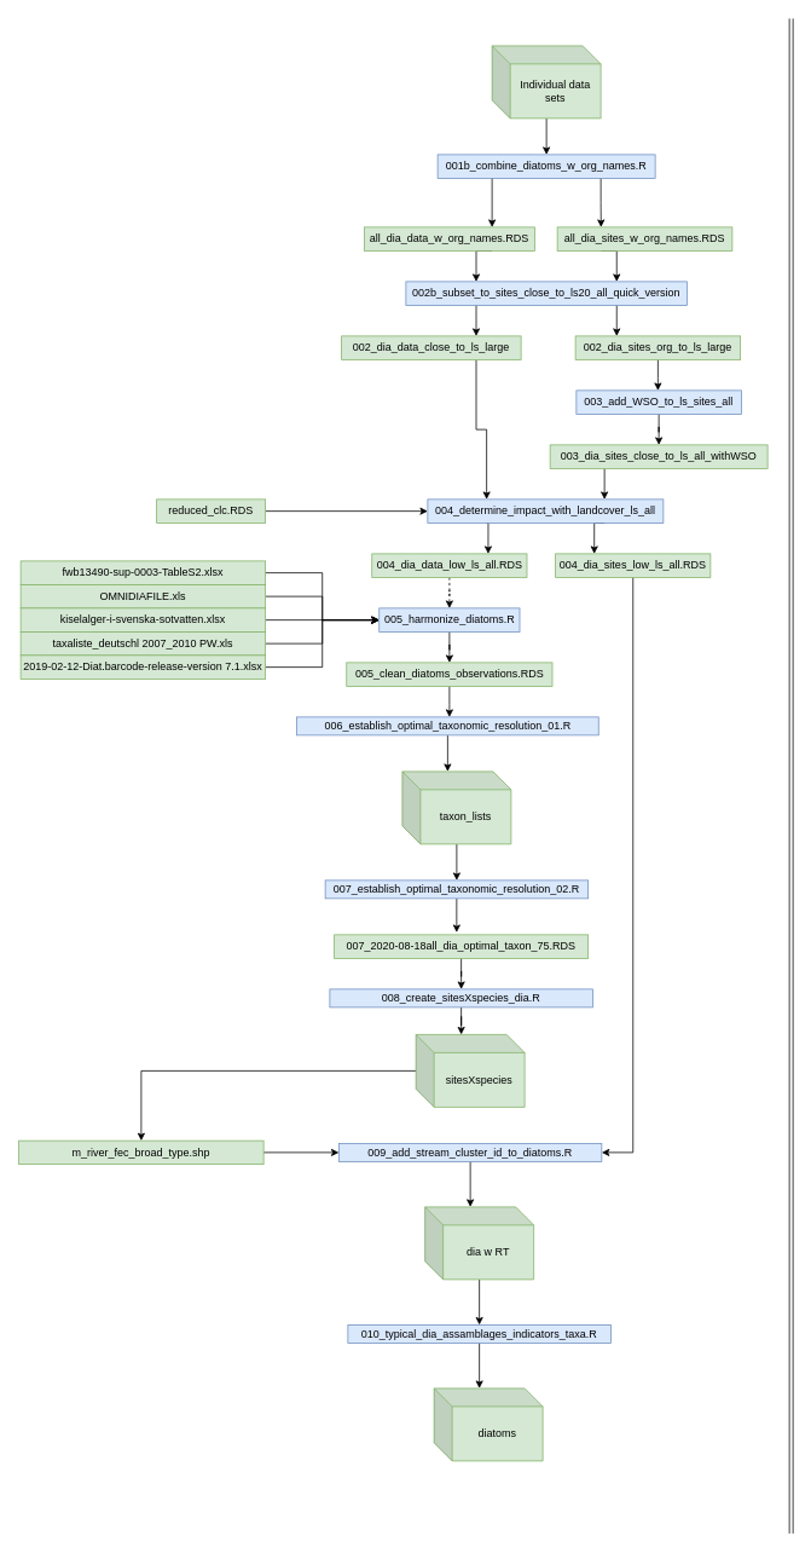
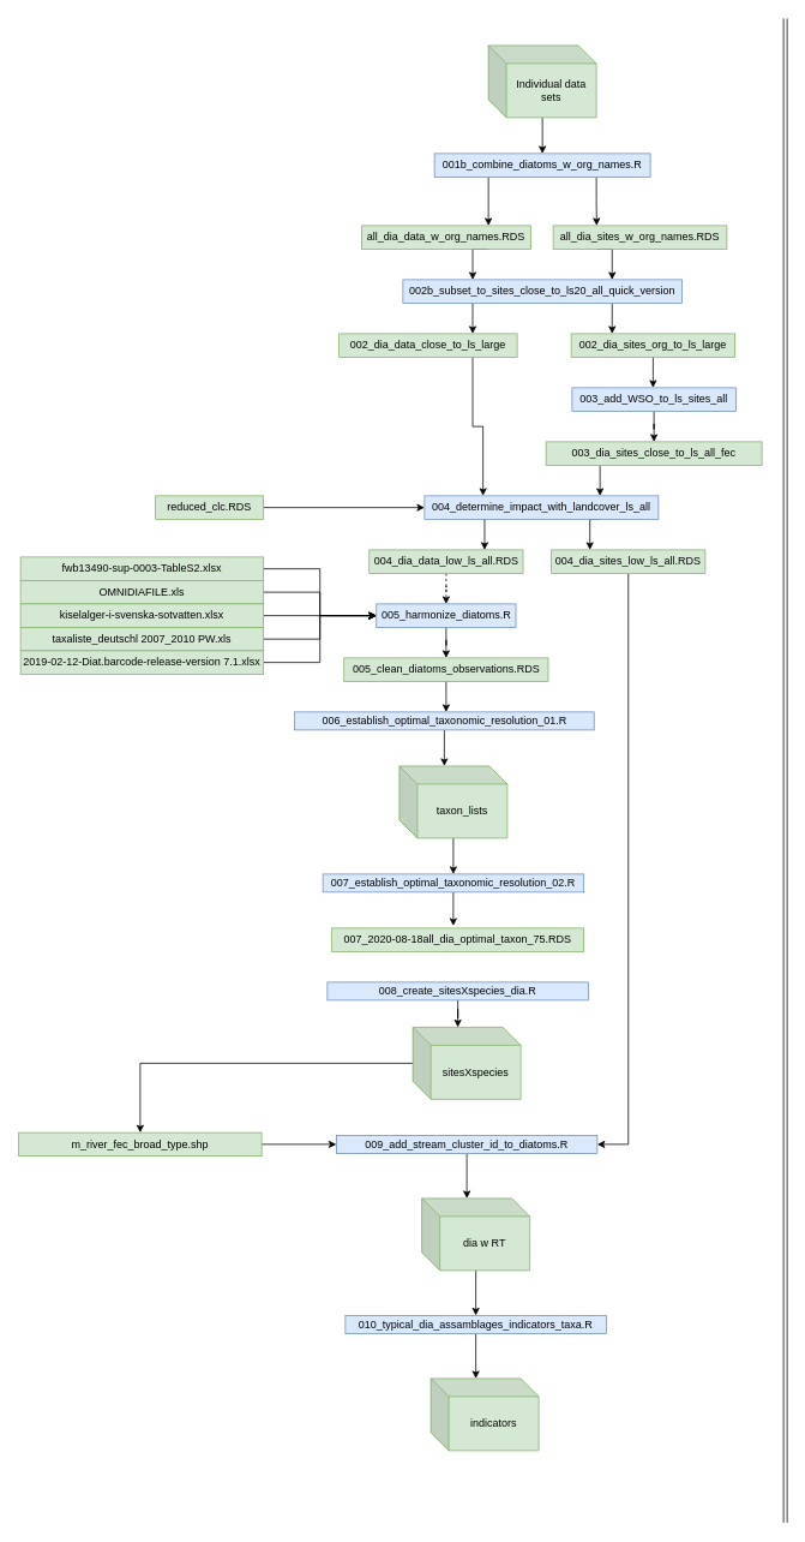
- <mxCell id="14" value="003_dia_sites_close_to_ls_all_withWSO" style="rounded=0;whiteSpace=wrap;html=1;fillColor=#d5e8d4;strokeColor=#82b366;" parent="1" vertex="1"><mxGeometry x="606" y="490" width="240" height="26" as="geometry" /></mxCell>
+ <mxCell id="14" value="003_dia_sites_close_to_ls_all_fec" style="rounded=0;whiteSpace=wrap;html=1;fillColor=#d5e8d4;strokeColor=#82b366;" parent="1" vertex="1"><mxGeometry x="606" y="490" width="240" height="26" as="geometry" /></mxCell>
- <mxCell id="53" style="edgeStyle=orthogonalEdgeStyle;rounded=0;orthogonalLoop=1;jettySize=auto;html=1;entryX=0.5;entryY=0;entryDx=0;entryDy=0;" parent="1" source="54" target="56" edge="1"><mxGeometry relative="1" as="geometry" /></mxCell>
- <mxCell id="67" value="diatoms" style="shape=cube;whiteSpace=wrap;html=1;boundedLbl=1;backgroundOutline=1;darkOpacity=0.05;darkOpacity2=0.1;fillColor=#d5e8d4;strokeColor=#82b366;" parent="1" vertex="1"><mxGeometry x="478" y="1530" width="120" height="80" as="geometry" /></mxCell>
+ <mxCell id="67" value="indicators" style="shape=cube;whiteSpace=wrap;html=1;boundedLbl=1;backgroundOutline=1;darkOpacity=0.05;darkOpacity2=0.1;fillColor=#d5e8d4;strokeColor=#82b366;" parent="1" vertex="1"><mxGeometry x="478" y="1530" width="120" height="80" as="geometry" /></mxCell>
